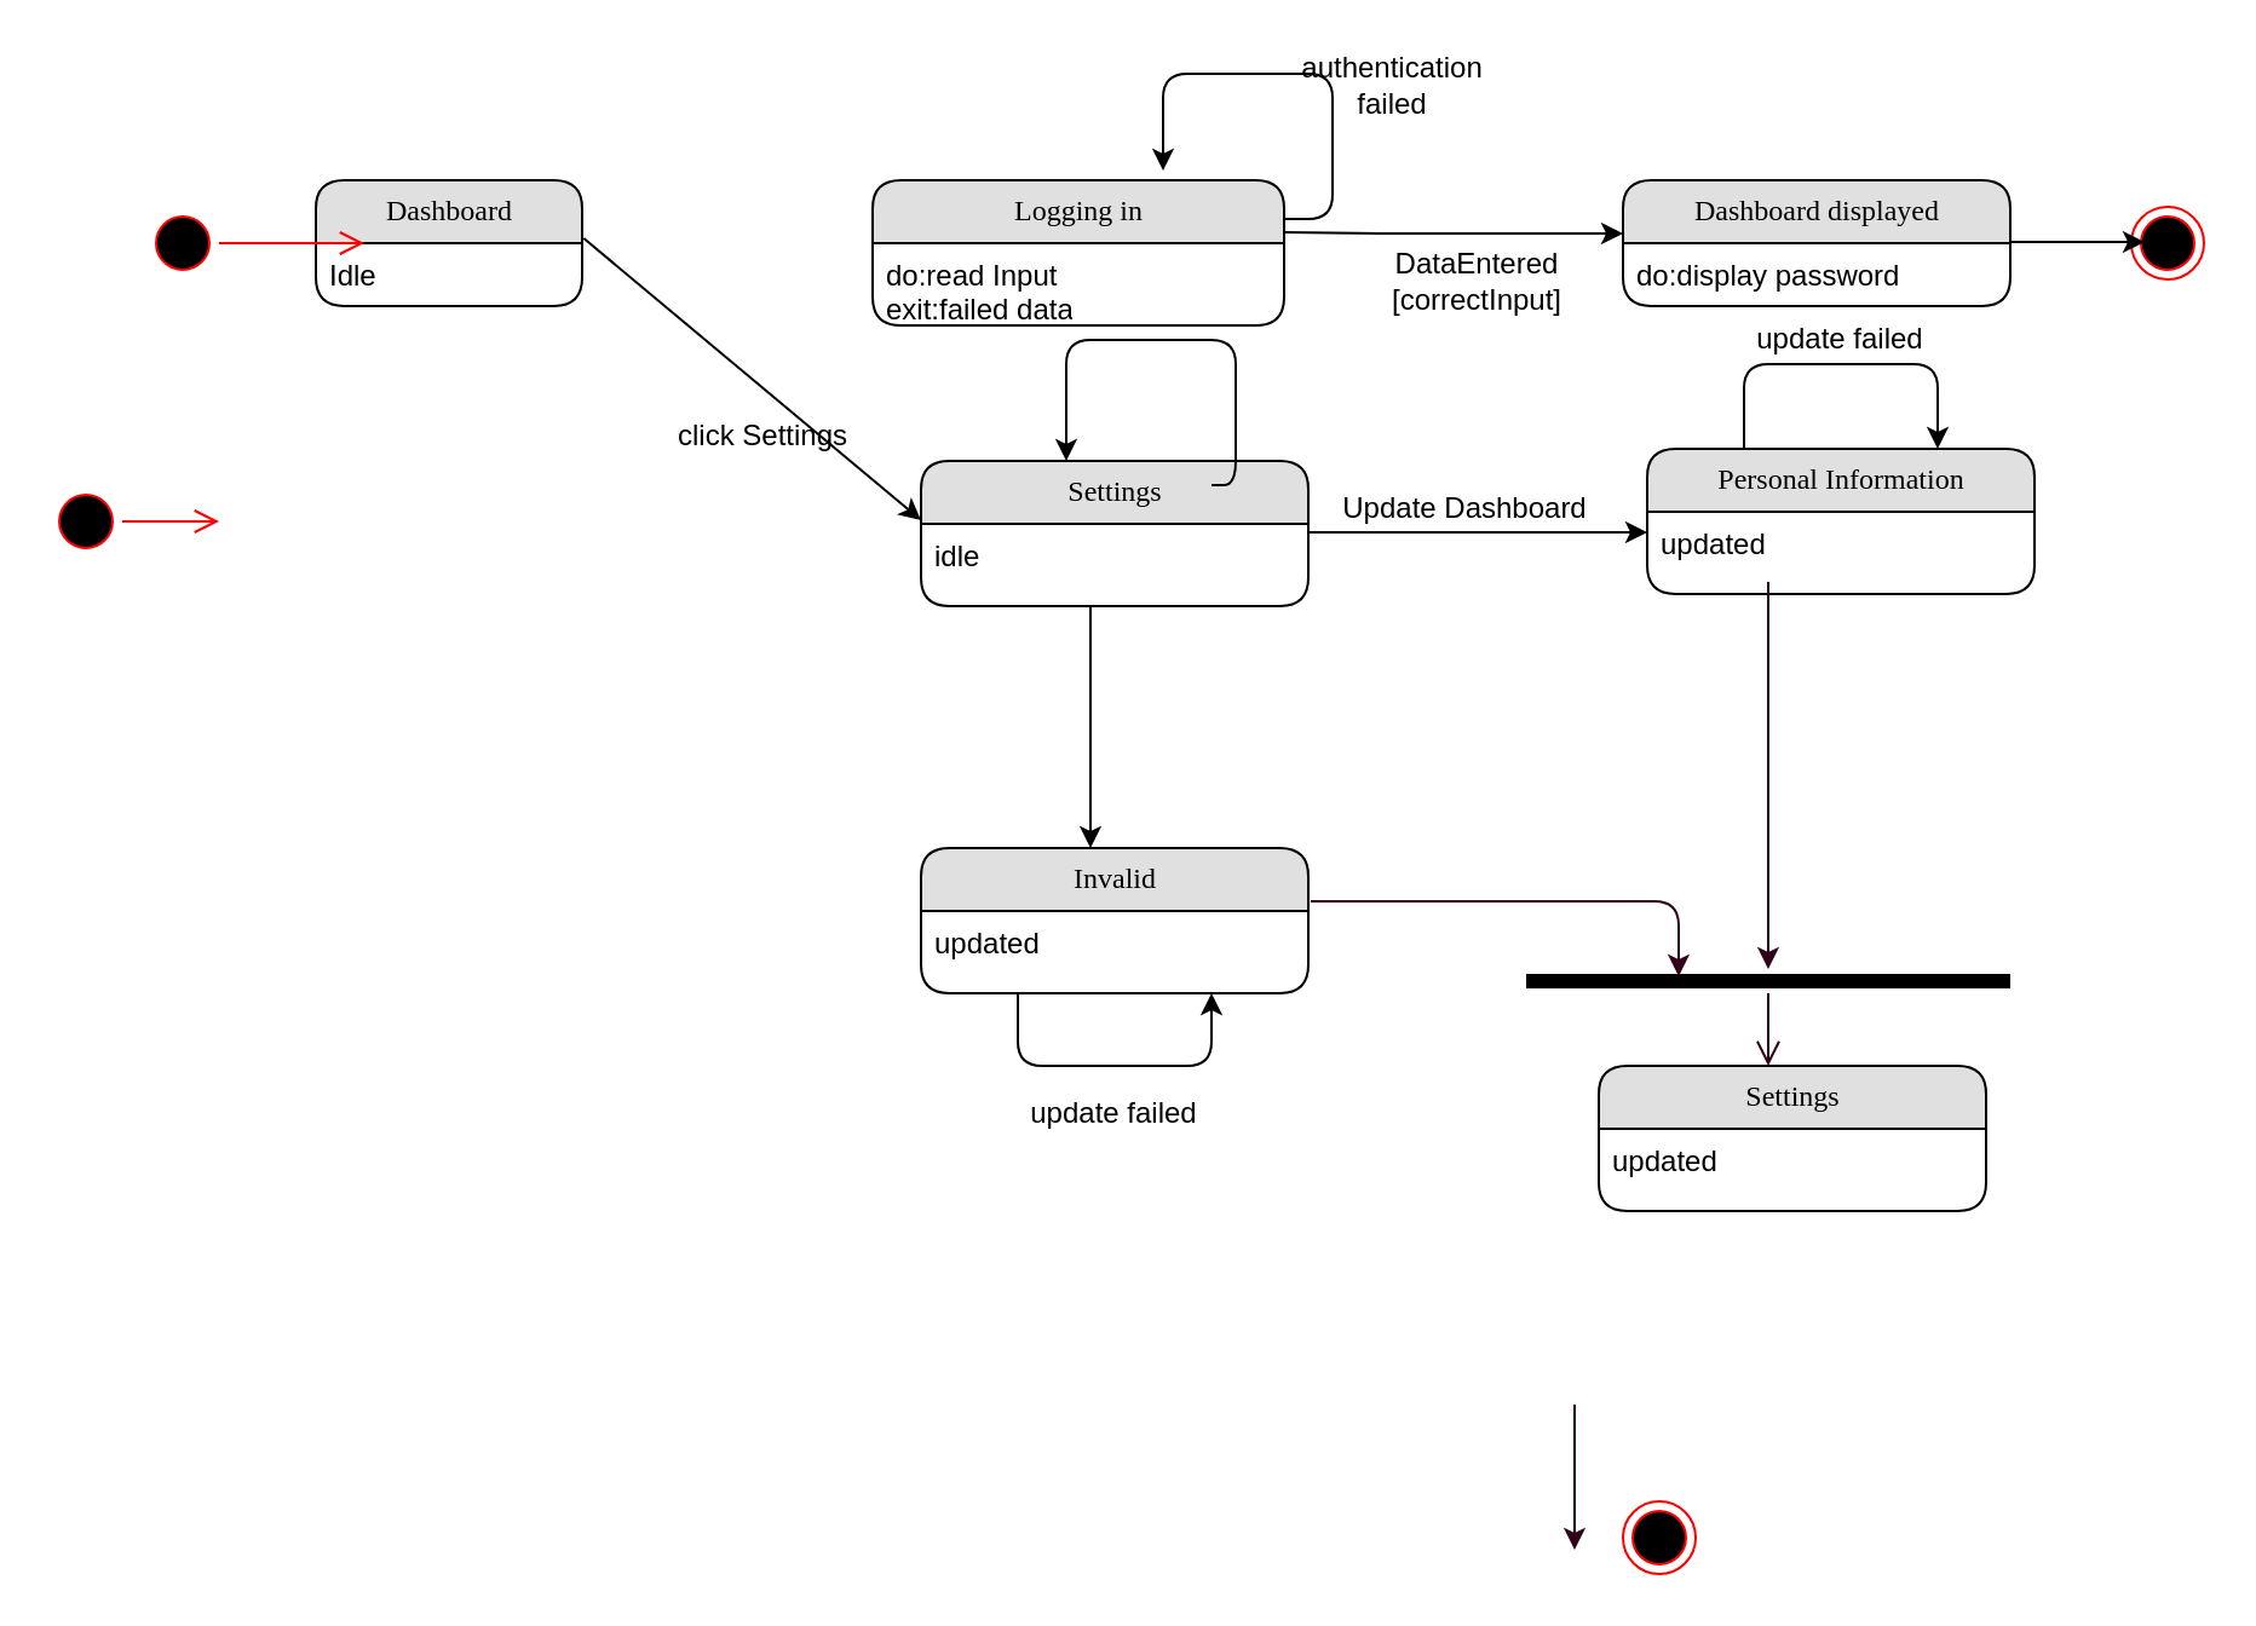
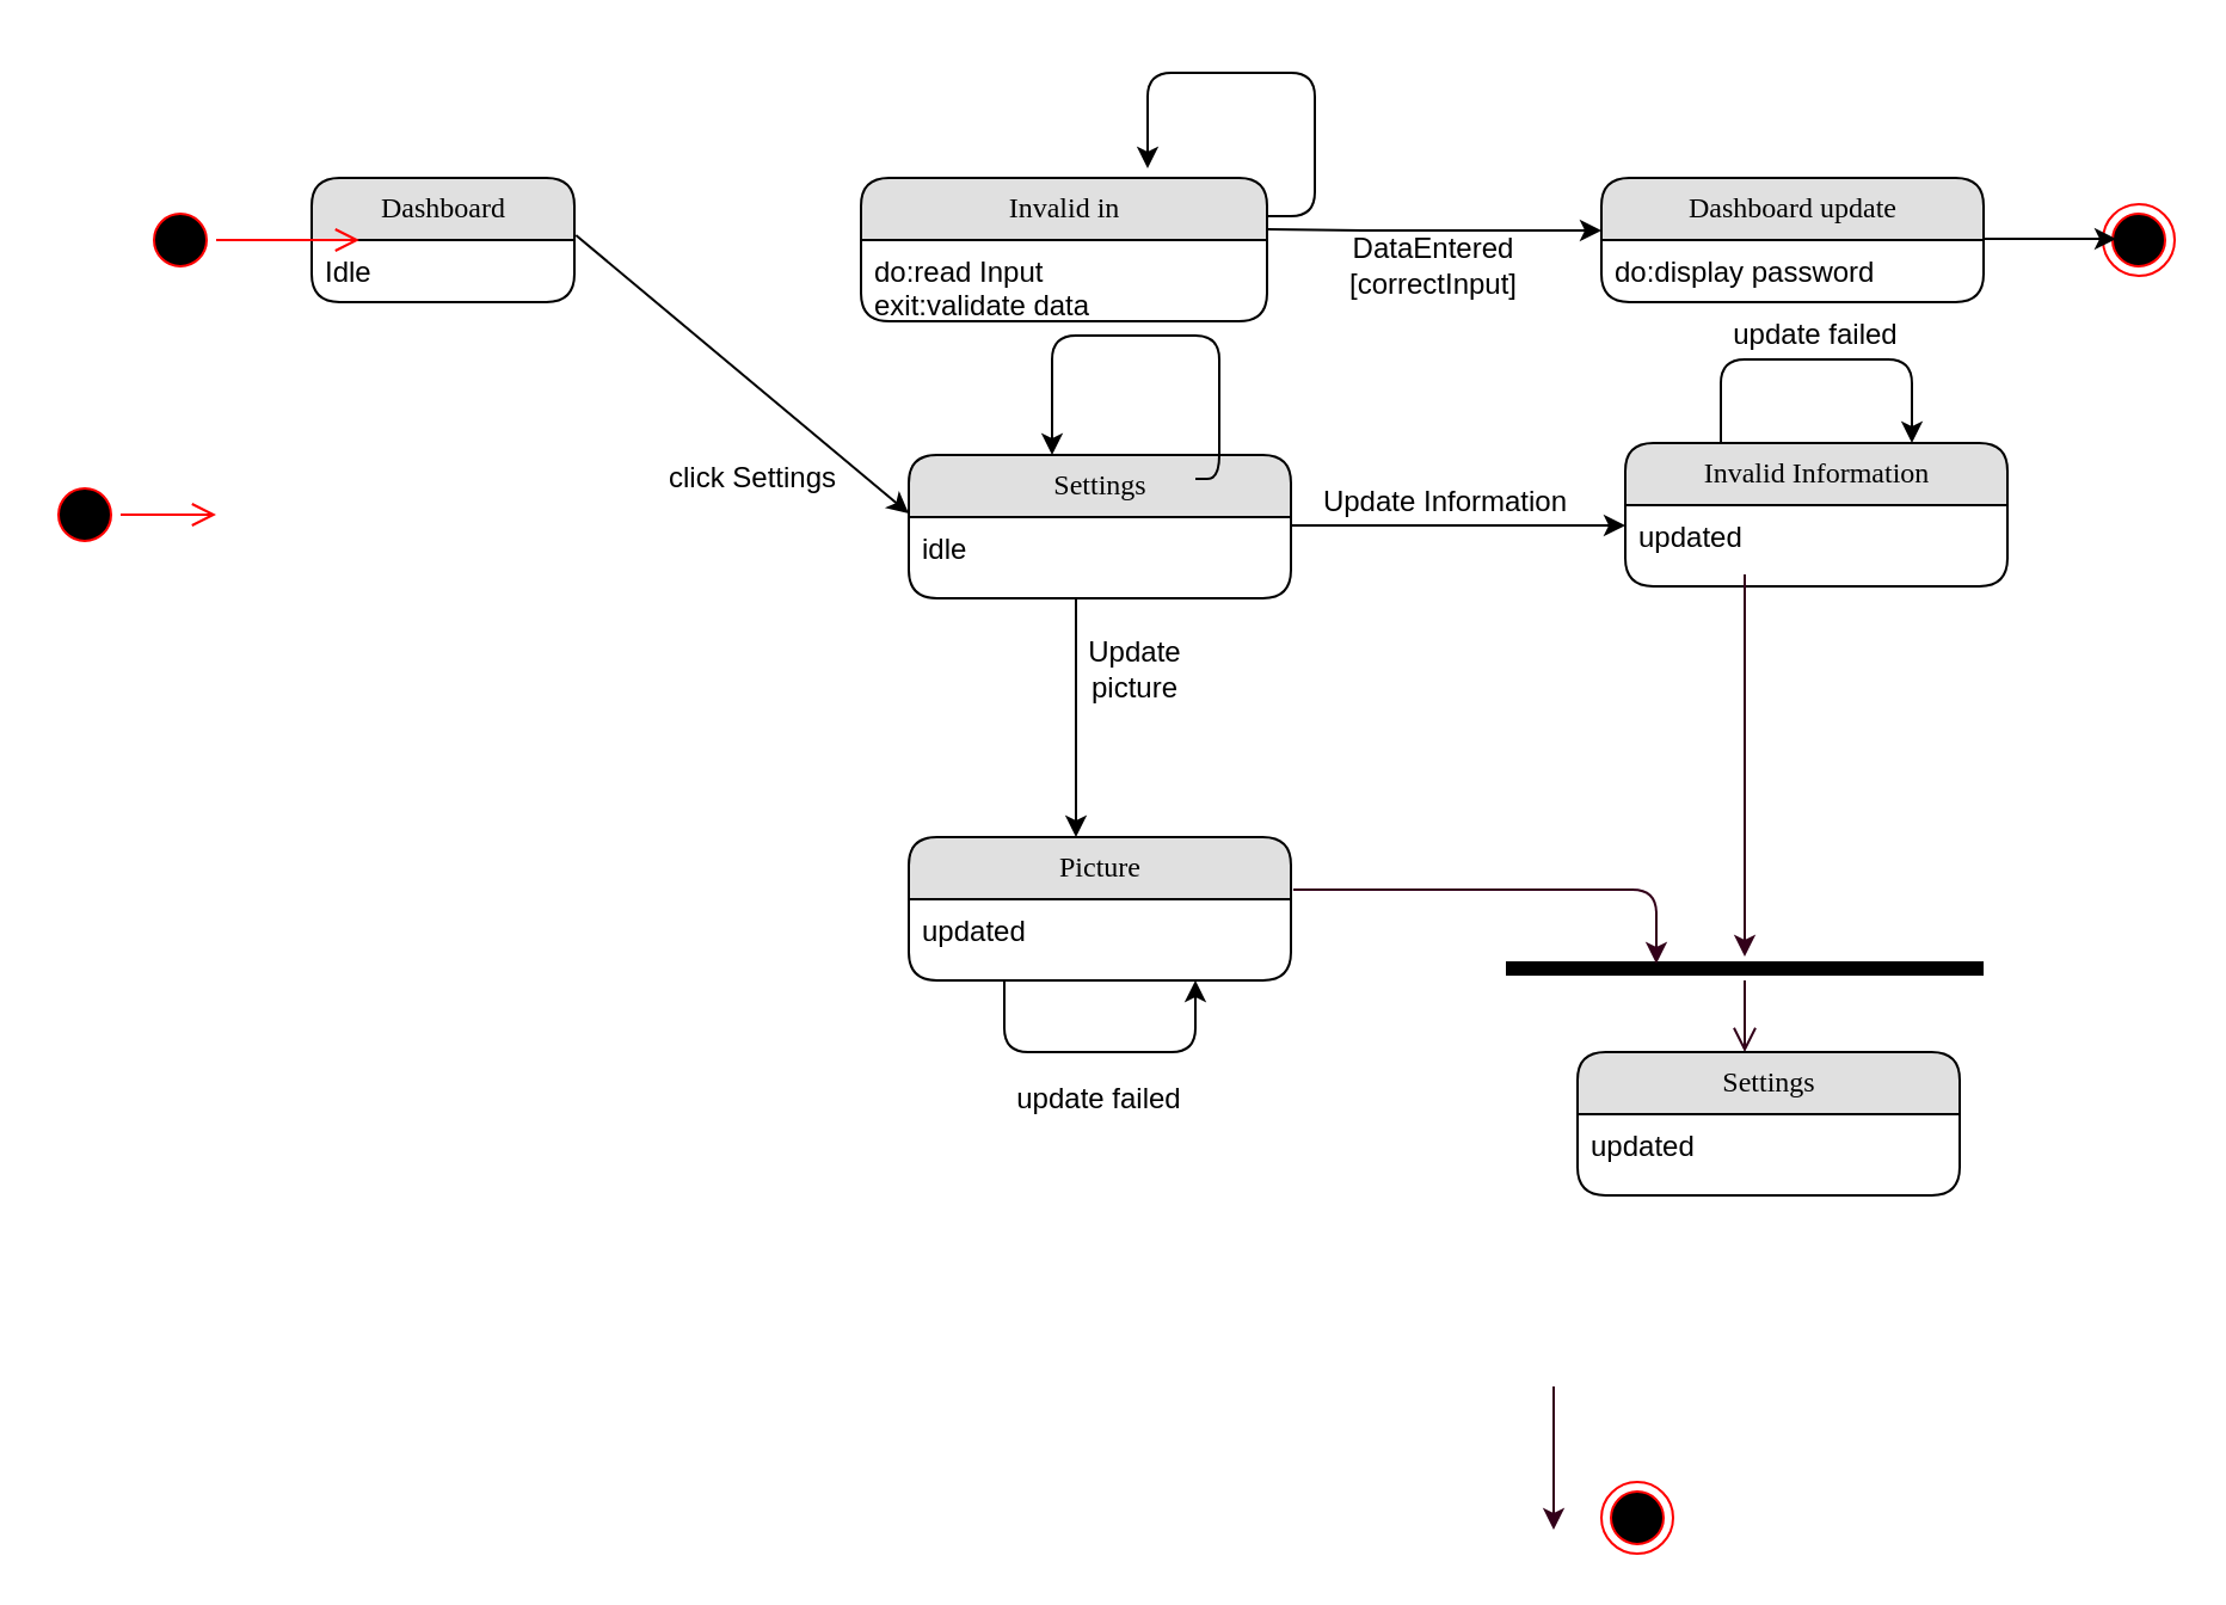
- <mxCell id="32" value="authentication failed" style="text;html=1;strokeColor=none;fillColor=none;align=center;verticalAlign=middle;whiteSpace=wrap;rounded=0;" vertex="1" parent="1"><mxGeometry x="540" y="20" width="70" height="30" as="geometry" /></mxCell>
- <mxCell id="42" value="Logging in" style="swimlane;html=1;fontStyle=0;childLayout=stackLayout;horizontal=1;startSize=26;fillColor=#e0e0e0;horizontalStack=0;resizeParent=1;resizeLast=0;collapsible=1;marginBottom=0;swimlaneFillColor=#ffffff;align=center;rounded=1;shadow=0;comic=0;labelBackgroundColor=none;strokeWidth=1;fontFamily=Verdana;fontSize=12" vertex="1" parent="1"><mxGeometry x="360" y="74" width="170" height="60" as="geometry" /></mxCell>
+ <mxCell id="42" value="Invalid in" style="swimlane;html=1;fontStyle=0;childLayout=stackLayout;horizontal=1;startSize=26;fillColor=#e0e0e0;horizontalStack=0;resizeParent=1;resizeLast=0;collapsible=1;marginBottom=0;swimlaneFillColor=#ffffff;align=center;rounded=1;shadow=0;comic=0;labelBackgroundColor=none;strokeWidth=1;fontFamily=Verdana;fontSize=12" vertex="1" parent="1"><mxGeometry x="360" y="74" width="170" height="60" as="geometry" /></mxCell>
- <mxCell id="40" value="Dashboard displayed" style="swimlane;html=1;fontStyle=0;childLayout=stackLayout;horizontal=1;startSize=26;fillColor=#e0e0e0;horizontalStack=0;resizeParent=1;resizeLast=0;collapsible=1;marginBottom=0;swimlaneFillColor=#ffffff;align=center;rounded=1;shadow=0;comic=0;labelBackgroundColor=none;strokeWidth=1;fontFamily=Verdana;fontSize=12" vertex="1" parent="1"><mxGeometry x="670" y="74" width="160" height="52" as="geometry" /></mxCell>
+ <mxCell id="40" value="Dashboard update" style="swimlane;html=1;fontStyle=0;childLayout=stackLayout;horizontal=1;startSize=26;fillColor=#e0e0e0;horizontalStack=0;resizeParent=1;resizeLast=0;collapsible=1;marginBottom=0;swimlaneFillColor=#ffffff;align=center;rounded=1;shadow=0;comic=0;labelBackgroundColor=none;strokeWidth=1;fontFamily=Verdana;fontSize=12" vertex="1" parent="1"><mxGeometry x="670" y="74" width="160" height="52" as="geometry" /></mxCell>
- <mxCell id="33" value="DataEntered [correctInput]" style="text;html=1;strokeColor=none;fillColor=none;align=center;verticalAlign=middle;whiteSpace=wrap;rounded=0;" vertex="1" parent="1"><mxGeometry x="570" y="106" width="80" height="20" as="geometry" /></mxCell>
+ <mxCell id="33" value="DataEntered [correctInput]" style="text;html=1;strokeColor=none;fillColor=none;align=center;verticalAlign=middle;whiteSpace=wrap;rounded=0;" vertex="1" parent="1"><mxGeometry x="560" y="101" width="80" height="20" as="geometry" /></mxCell>
- <mxCell id="43" value="do:read Input&lt;br&gt;exit:failed data" style="text;html=1;strokeColor=none;fillColor=none;spacingLeft=4;spacingRight=4;whiteSpace=wrap;overflow=hidden;rotatable=0;points=[[0,0.5],[1,0.5]];portConstraint=eastwest;" vertex="1" parent="42"><mxGeometry y="26" width="170" height="34" as="geometry" /></mxCell>
+ <mxCell id="43" value="do:read Input&lt;br&gt;exit:validate data" style="text;html=1;strokeColor=none;fillColor=none;spacingLeft=4;spacingRight=4;whiteSpace=wrap;overflow=hidden;rotatable=0;points=[[0,0.5],[1,0.5]];portConstraint=eastwest;" vertex="1" parent="42"><mxGeometry y="26" width="170" height="34" as="geometry" /></mxCell>
- <mxCell id="9" value="click Settings" style="text;html=1;strokeColor=none;fillColor=none;align=center;verticalAlign=middle;whiteSpace=wrap;rounded=0;" vertex="1" parent="1"><mxGeometry x="270" y="170" width="90" height="20" as="geometry" /></mxCell>
+ <mxCell id="9" value="click Settings" style="text;html=1;strokeColor=none;fillColor=none;align=center;verticalAlign=middle;whiteSpace=wrap;rounded=0;" vertex="1" parent="1"><mxGeometry x="270" y="190" width="90" height="20" as="geometry" /></mxCell>
- <mxCell id="21" value="Personal Information" style="swimlane;html=1;fontStyle=0;childLayout=stackLayout;horizontal=1;startSize=26;fillColor=#e0e0e0;horizontalStack=0;resizeParent=1;resizeLast=0;collapsible=1;marginBottom=0;swimlaneFillColor=#ffffff;align=center;rounded=1;shadow=0;comic=0;labelBackgroundColor=none;strokeWidth=1;fontFamily=Verdana;fontSize=12" vertex="1" parent="1"><mxGeometry x="680" y="185" width="160" height="60" as="geometry" /></mxCell>
+ <mxCell id="21" value="Invalid Information" style="swimlane;html=1;fontStyle=0;childLayout=stackLayout;horizontal=1;startSize=26;fillColor=#e0e0e0;horizontalStack=0;resizeParent=1;resizeLast=0;collapsible=1;marginBottom=0;swimlaneFillColor=#ffffff;align=center;rounded=1;shadow=0;comic=0;labelBackgroundColor=none;strokeWidth=1;fontFamily=Verdana;fontSize=12" vertex="1" parent="1"><mxGeometry x="680" y="185" width="160" height="60" as="geometry" /></mxCell>
- <mxCell id="11" value="Update Dashboard" style="text;html=1;strokeColor=none;fillColor=none;align=center;verticalAlign=middle;whiteSpace=wrap;rounded=0;" vertex="1" parent="1"><mxGeometry x="540" y="200" width="130" height="20" as="geometry" /></mxCell>
+ <mxCell id="11" value="Update Information" style="text;html=1;strokeColor=none;fillColor=none;align=center;verticalAlign=middle;whiteSpace=wrap;rounded=0;" vertex="1" parent="1"><mxGeometry x="540" y="200" width="130" height="20" as="geometry" /></mxCell>
+ <mxCell id="15" value="Update picture" style="text;html=1;strokeColor=none;fillColor=none;align=center;verticalAlign=middle;whiteSpace=wrap;rounded=0;" vertex="1" parent="1"><mxGeometry x="450" y="270" width="50" height="20" as="geometry" /></mxCell>
- <mxCell id="17" value="Invalid" style="swimlane;html=1;fontStyle=0;childLayout=stackLayout;horizontal=1;startSize=26;fillColor=#e0e0e0;horizontalStack=0;resizeParent=1;resizeLast=0;collapsible=1;marginBottom=0;swimlaneFillColor=#ffffff;align=center;rounded=1;shadow=0;comic=0;labelBackgroundColor=none;strokeWidth=1;fontFamily=Verdana;fontSize=12" vertex="1" parent="1"><mxGeometry x="380" y="350" width="160" height="60" as="geometry" /></mxCell>
+ <mxCell id="17" value="Picture" style="swimlane;html=1;fontStyle=0;childLayout=stackLayout;horizontal=1;startSize=26;fillColor=#e0e0e0;horizontalStack=0;resizeParent=1;resizeLast=0;collapsible=1;marginBottom=0;swimlaneFillColor=#ffffff;align=center;rounded=1;shadow=0;comic=0;labelBackgroundColor=none;strokeWidth=1;fontFamily=Verdana;fontSize=12" vertex="1" parent="1"><mxGeometry x="380" y="350" width="160" height="60" as="geometry" /></mxCell>
